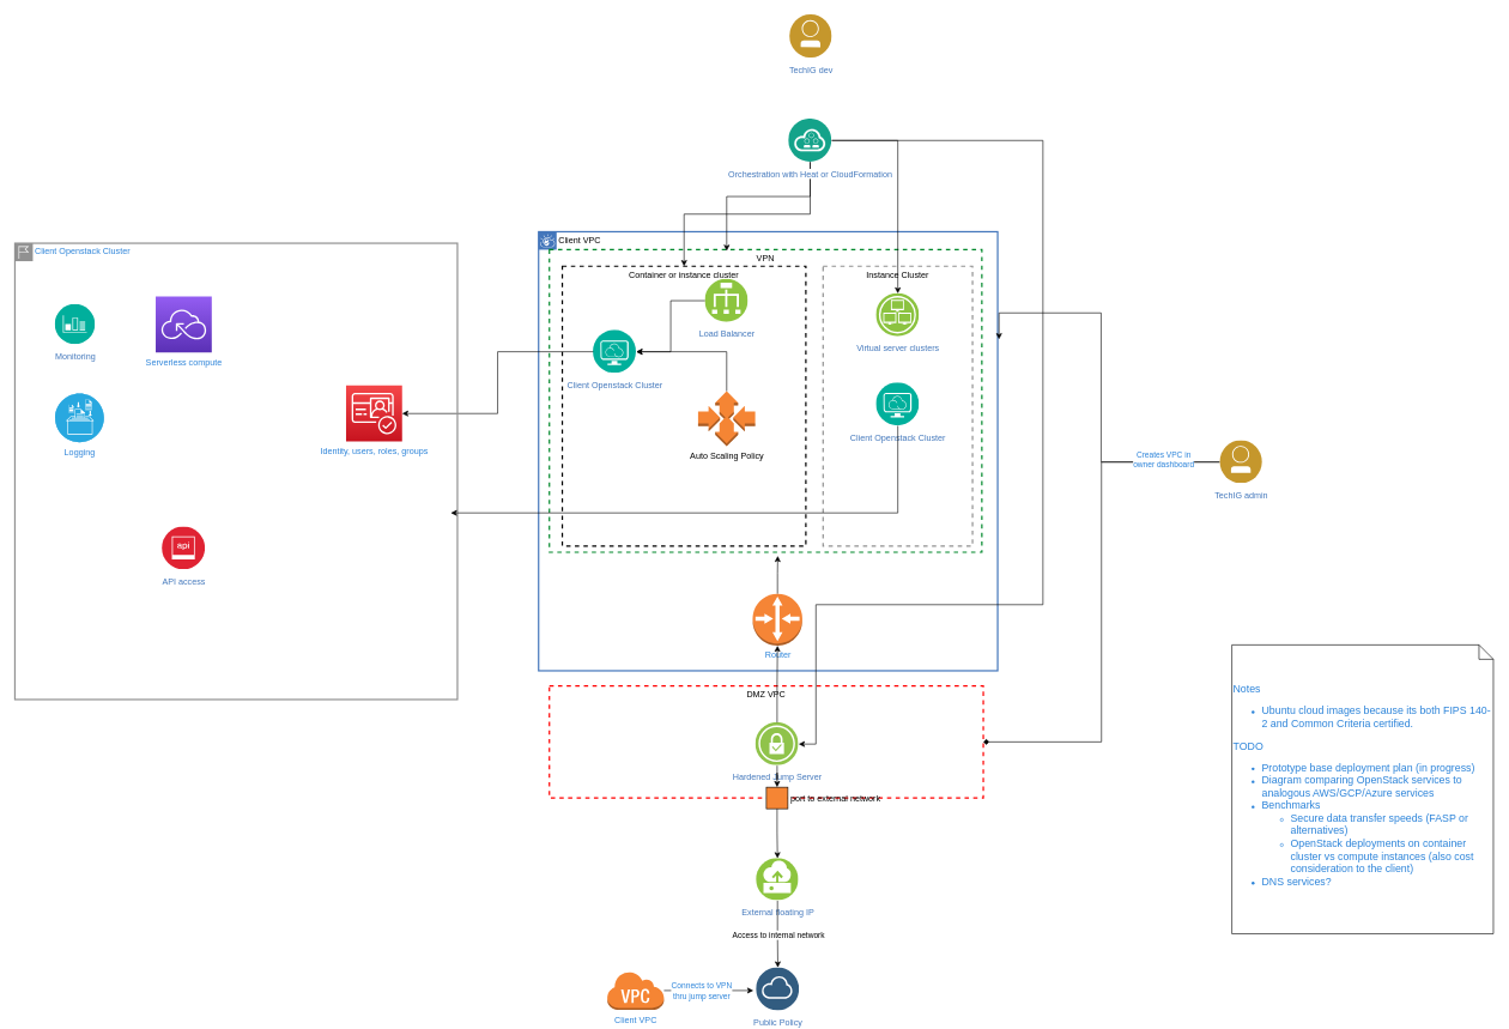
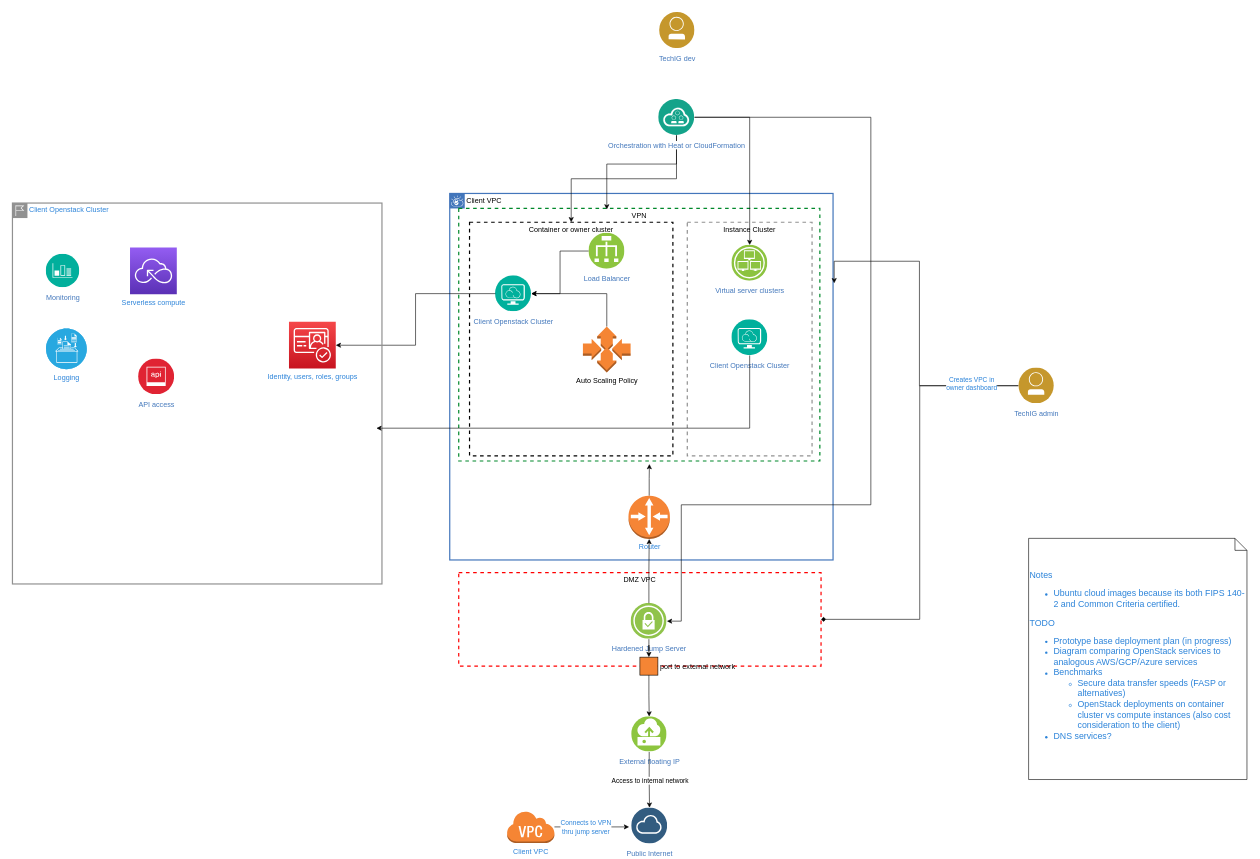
- <mxCell id="7" value="Container or instance cluster" style="fontStyle=0;verticalAlign=top;align=center;spacingTop=-2;rounded=0;whiteSpace=wrap;html=1;strokeWidth=2;dashed=1;container=1;collapsible=0;expand=0;recursiveResize=0;" parent="3" vertex="1"><mxGeometry x="18" y="23" width="339" height="389.5" as="geometry" /></mxCell>
+ <mxCell id="7" value="Container or owner cluster" style="fontStyle=0;verticalAlign=top;align=center;spacingTop=-2;rounded=0;whiteSpace=wrap;html=1;strokeWidth=2;dashed=1;container=1;collapsible=0;expand=0;recursiveResize=0;" parent="3" vertex="1"><mxGeometry x="18" y="23" width="339" height="389.5" as="geometry" /></mxCell>
- <mxCell id="37" value="API access" style="aspect=fixed;perimeter=ellipsePerimeter;html=1;align=center;shadow=0;dashed=0;fontColor=#4277BB;labelBackgroundColor=#ffffff;fontSize=12;spacingTop=3;image;image=img/lib/ibm/security/api_security.svg;" parent="32" vertex="1"><mxGeometry x="205" y="394.5" width="60" height="60" as="geometry" /></mxCell>
+ <mxCell id="37" value="API access" style="aspect=fixed;perimeter=ellipsePerimeter;html=1;align=center;shadow=0;dashed=0;fontColor=#4277BB;labelBackgroundColor=#ffffff;fontSize=12;spacingTop=3;image;image=img/lib/ibm/security/api_security.svg;" parent="32" vertex="1"><mxGeometry x="210" y="259.5" width="60" height="60" as="geometry" /></mxCell>
- <mxCell id="14" value="Public Policy" style="aspect=fixed;perimeter=ellipsePerimeter;html=1;align=center;shadow=0;dashed=0;fontColor=#4277BB;labelBackgroundColor=#ffffff;fontSize=12;spacingTop=3;image;image=img/lib/ibm/data/cloud.svg;" parent="2" vertex="1"><mxGeometry x="303" y="1024" width="60" height="60" as="geometry" /></mxCell>
+ <mxCell id="14" value="Public Internet" style="aspect=fixed;perimeter=ellipsePerimeter;html=1;align=center;shadow=0;dashed=0;fontColor=#4277BB;labelBackgroundColor=#ffffff;fontSize=12;spacingTop=3;image;image=img/lib/ibm/data/cloud.svg;" parent="2" vertex="1"><mxGeometry x="303" y="1024" width="60" height="60" as="geometry" /></mxCell>
